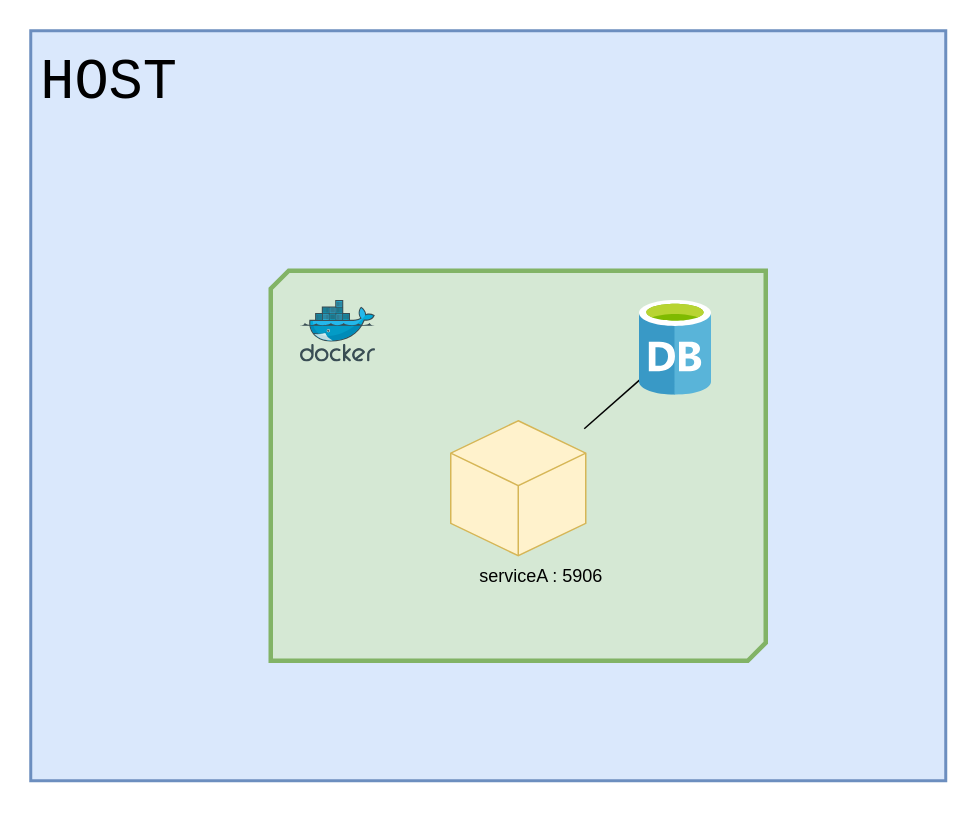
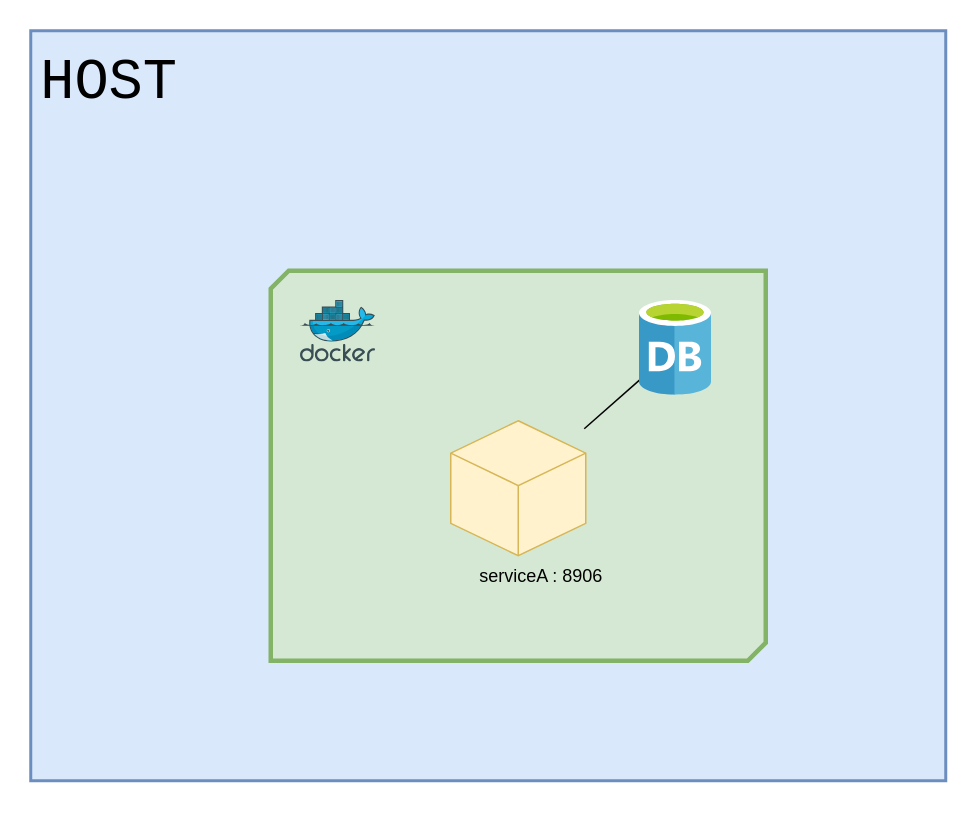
- <mxCell id="5" value="serviceA : 5906" style="shape=mxgraph.basic.isocube;isoAngle=15;labelPosition=center;verticalLabelPosition=bottom;align=center;verticalAlign=top;fillColor=#fff2cc;strokeColor=#d6b656;rounded=0;spacingRight=-31;" vertex="1" parent="1"><mxGeometry x="300" y="280" width="90" height="90" as="geometry" /></mxCell>
+ <mxCell id="5" value="serviceA : 8906" style="shape=mxgraph.basic.isocube;isoAngle=15;labelPosition=center;verticalLabelPosition=bottom;align=center;verticalAlign=top;fillColor=#fff2cc;strokeColor=#d6b656;rounded=0;spacingRight=-31;" vertex="1" parent="1"><mxGeometry x="300" y="280" width="90" height="90" as="geometry" /></mxCell>
